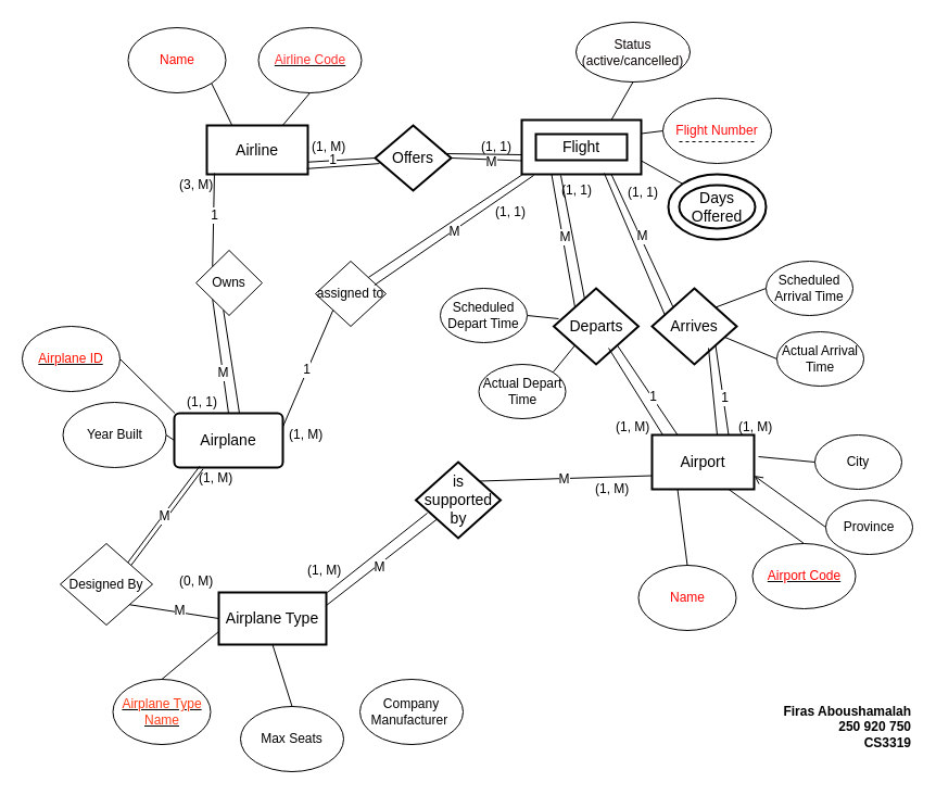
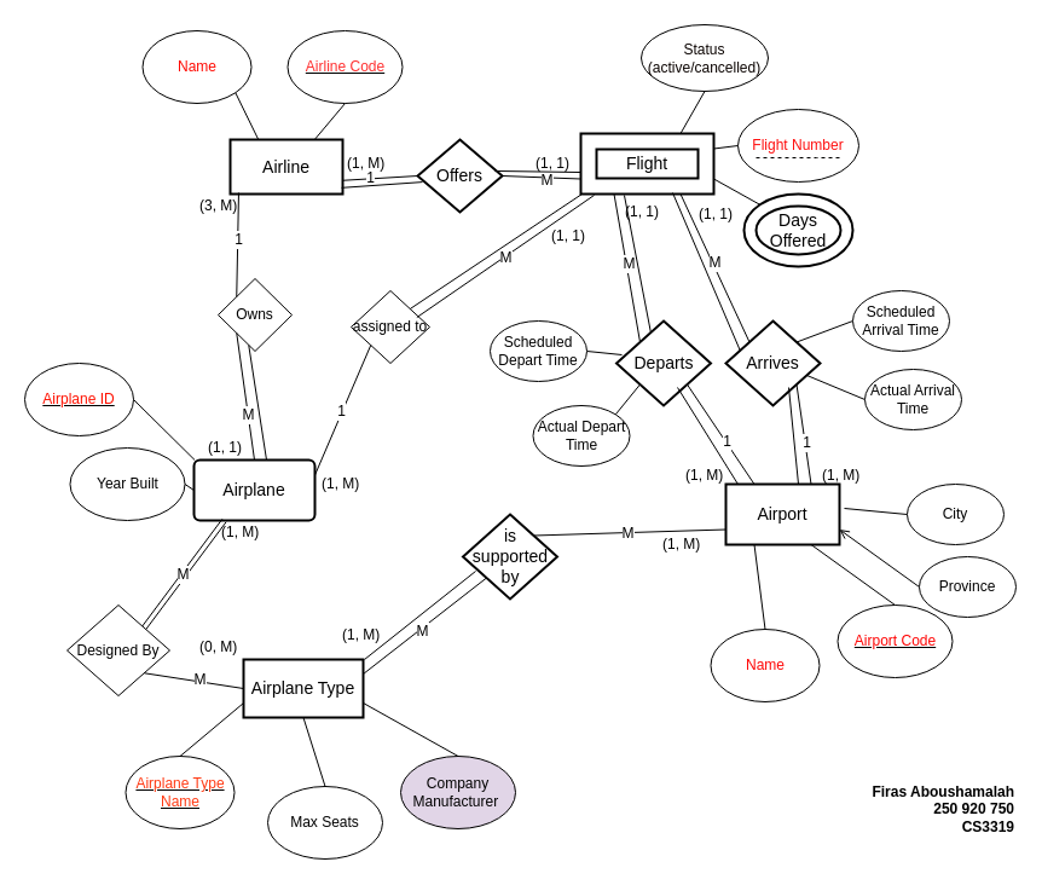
+ <mxCell id="18" value="" style="endArrow=none;html=1;exitX=0.5;exitY=0;exitDx=0;exitDy=0;entryX=1;entryY=0.75;entryDx=0;entryDy=0;" edge="1" parent="1" source="19" target="27"><mxGeometry width="50" height="50" relative="1" as="geometry"><mxPoint x="359.18" y="596.287" as="sourcePoint" /><mxPoint x="308.5" y="577.5" as="targetPoint" /></mxGeometry></mxCell>
- <mxCell id="19" value="Company Manufacturer&amp;nbsp;" style="ellipse;whiteSpace=wrap;html=1;" vertex="1" parent="1"><mxGeometry x="331" y="625" width="95" height="60" as="geometry" /></mxCell>
+ <mxCell id="19" value="Company Manufacturer&amp;nbsp;" style="ellipse;whiteSpace=wrap;html=1;fillColor=#e1d5e7;" vertex="1" parent="1"><mxGeometry x="331" y="625" width="95" height="60" as="geometry" /></mxCell>
